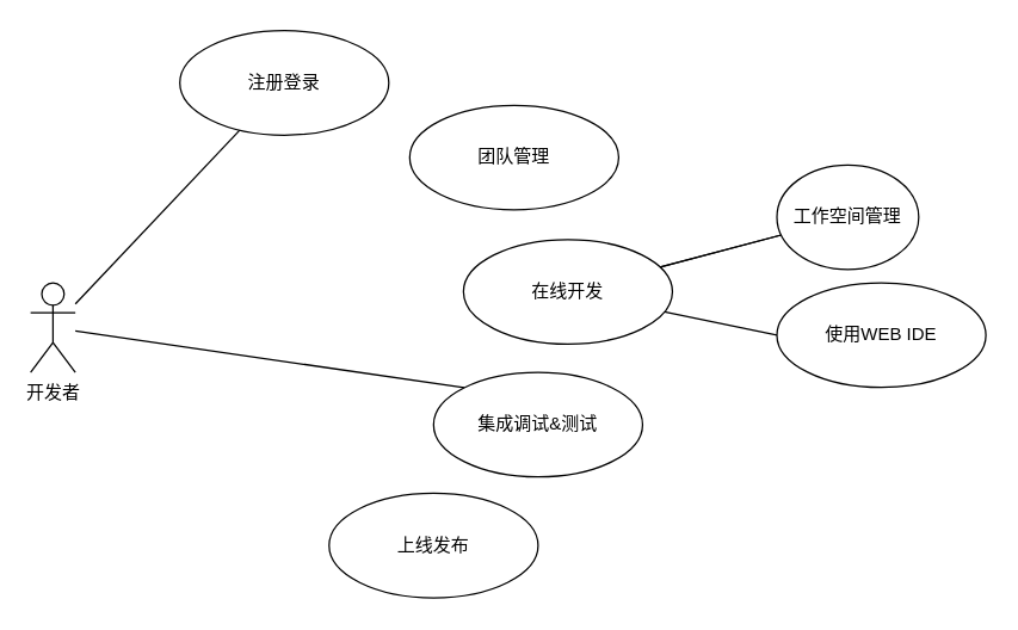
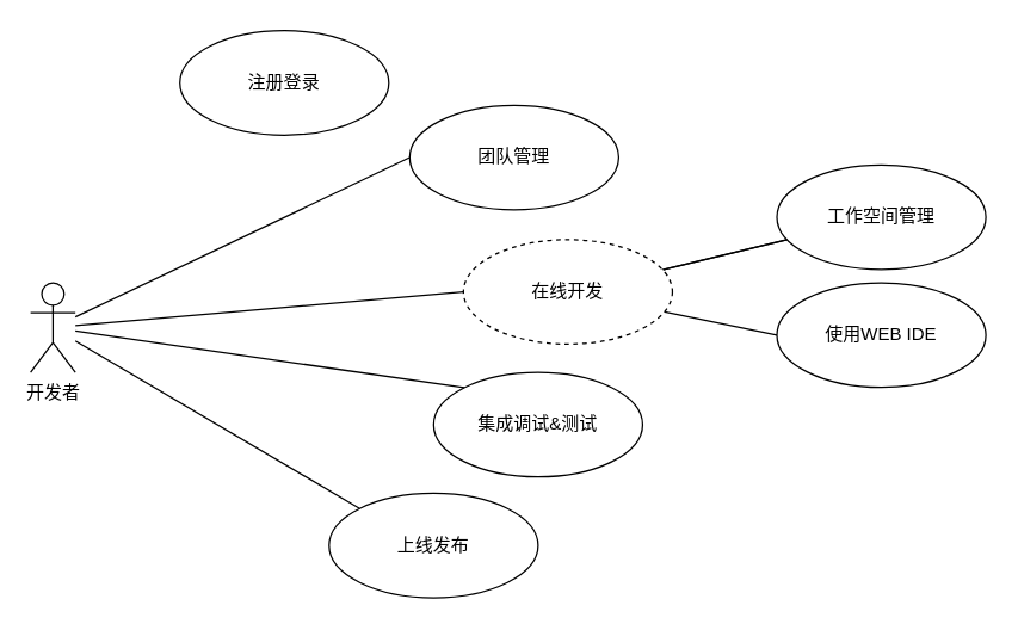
- <mxCell id="7" style="edgeStyle=none;html=1;endArrow=none;endFill=0;" parent="1" source="10" target="11" edge="1"><mxGeometry relative="1" as="geometry" /></mxCell>
+ <mxCell id="7" style="edgeStyle=none;html=1;entryX=0;entryY=0.5;entryDx=0;entryDy=0;endArrow=none;endFill=0;" parent="1" source="10" target="5" edge="1"><mxGeometry relative="1" as="geometry" /></mxCell>
- <mxCell id="15" value="工作空间管理" style="ellipse;whiteSpace=wrap;html=1;" parent="1" vertex="1"><mxGeometry x="520" y="110" width="95" height="70" as="geometry" /></mxCell>
+ <mxCell id="15" value="工作空间管理" style="ellipse;whiteSpace=wrap;html=1;" parent="1" vertex="1"><mxGeometry x="520" y="110" width="140" height="70" as="geometry" /></mxCell>
+ <mxCell id="6" style="edgeStyle=none;html=1;entryX=0;entryY=0.5;entryDx=0;entryDy=0;endArrow=none;endFill=0;" parent="1" source="10" target="12" edge="1"><mxGeometry relative="1" as="geometry" /></mxCell>
- <mxCell id="5" value="在线开发" style="ellipse;whiteSpace=wrap;html=1;" parent="1" vertex="1"><mxGeometry x="310" y="160" width="140" height="70" as="geometry" /></mxCell>
+ <mxCell id="5" value="在线开发" style="ellipse;whiteSpace=wrap;html=1;dashed=1;" parent="1" vertex="1"><mxGeometry x="310" y="160" width="140" height="70" as="geometry" /></mxCell>
+ <mxCell id="9" style="edgeStyle=none;html=1;entryX=0;entryY=0;entryDx=0;entryDy=0;endArrow=none;endFill=0;" parent="1" source="10" target="14" edge="1"><mxGeometry relative="1" as="geometry" /></mxCell>
